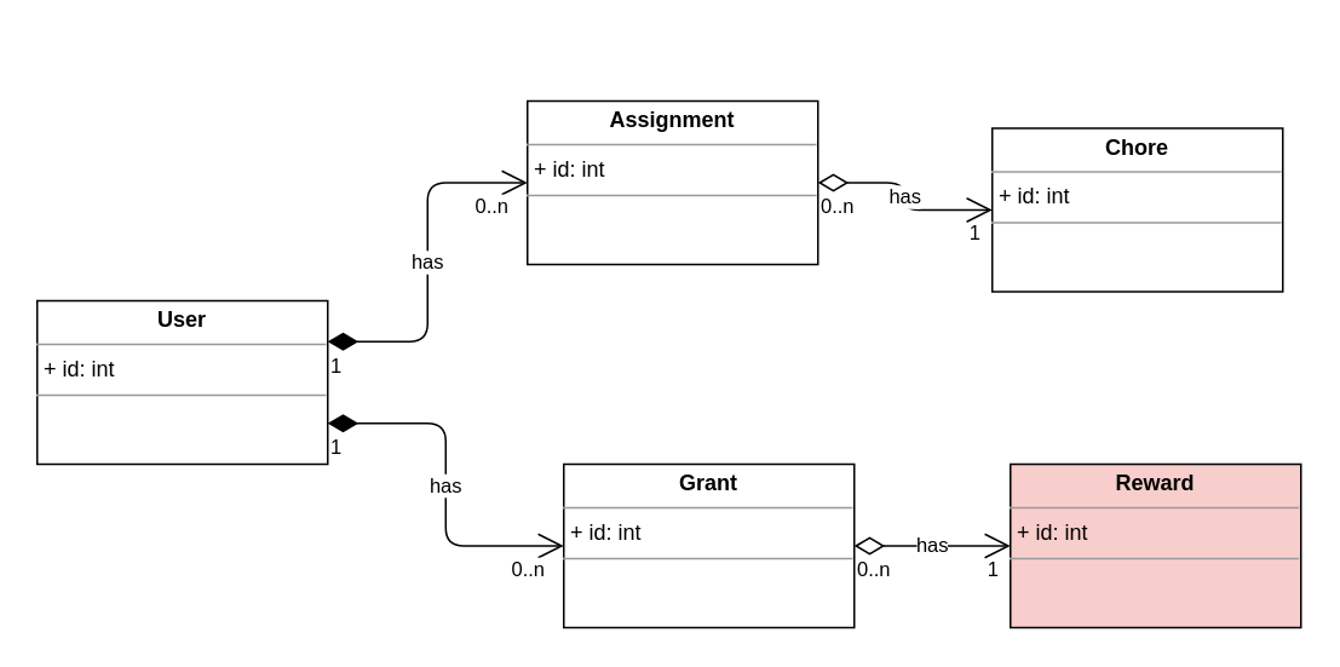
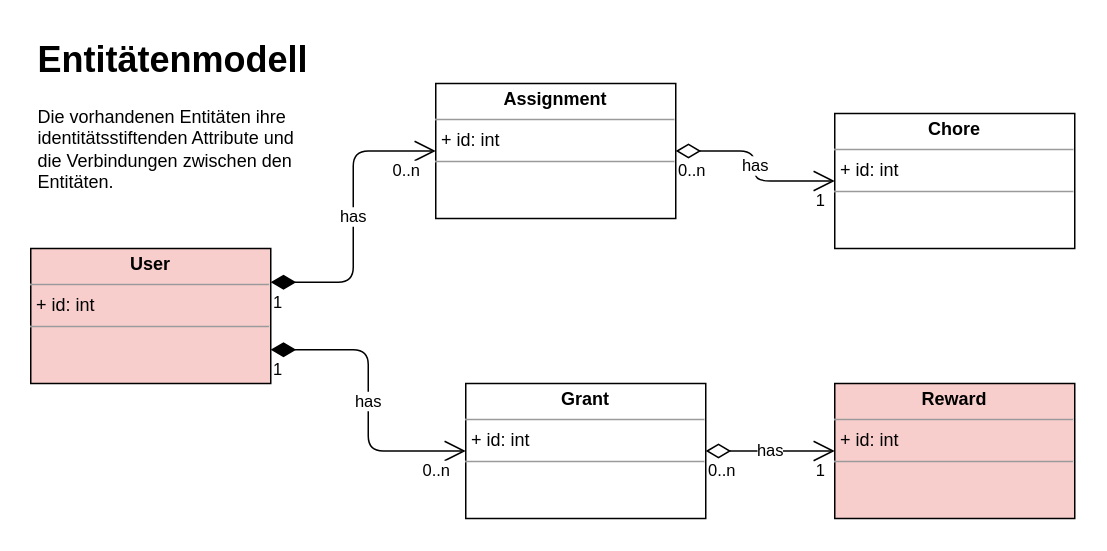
+ <mxCell id="5" value="&lt;h1&gt;Entitätenmodell&lt;/h1&gt;&lt;p&gt;Die vorhandenen Entitäten ihre identitätsstiftenden Attribute und die Verbindungen zwischen den Entitäten.&lt;/p&gt;" style="text;html=1;strokeColor=none;fillColor=none;spacing=5;spacingTop=-20;whiteSpace=wrap;overflow=hidden;rounded=0;" vertex="1" parent="1"><mxGeometry x="20" y="20" width="190" height="120" as="geometry" /></mxCell>
- <mxCell id="3" value="&lt;p style=&quot;margin: 0px ; margin-top: 4px ; text-align: center&quot;&gt;&lt;b&gt;Chore&lt;/b&gt;&lt;/p&gt;&lt;hr size=&quot;1&quot;&gt;&lt;p style=&quot;margin: 0px ; margin-left: 4px&quot;&gt;+ id: int&lt;/p&gt;&lt;hr size=&quot;1&quot;&gt;&lt;p style=&quot;margin: 0px ; margin-left: 4px&quot;&gt;&lt;br&gt;&lt;/p&gt;" style="verticalAlign=top;align=left;overflow=fill;fontSize=12;fontFamily=Helvetica;html=1;" vertex="1" parent="1"><mxGeometry x="546" y="70" width="160" height="90" as="geometry" /></mxCell>
+ <mxCell id="3" value="&lt;p style=&quot;margin: 0px ; margin-top: 4px ; text-align: center&quot;&gt;&lt;b&gt;Chore&lt;/b&gt;&lt;/p&gt;&lt;hr size=&quot;1&quot;&gt;&lt;p style=&quot;margin: 0px ; margin-left: 4px&quot;&gt;+ id: int&lt;/p&gt;&lt;hr size=&quot;1&quot;&gt;&lt;p style=&quot;margin: 0px ; margin-left: 4px&quot;&gt;&lt;br&gt;&lt;/p&gt;" style="verticalAlign=top;align=left;overflow=fill;fontSize=12;fontFamily=Helvetica;html=1;" vertex="1" parent="1"><mxGeometry x="556" y="75" width="160" height="90" as="geometry" /></mxCell>
- <mxCell id="2" value="&lt;p style=&quot;margin: 0px ; margin-top: 4px ; text-align: center&quot;&gt;&lt;b&gt;User&lt;/b&gt;&lt;/p&gt;&lt;hr size=&quot;1&quot;&gt;&lt;p style=&quot;margin: 0px ; margin-left: 4px&quot;&gt;+ id: int&lt;/p&gt;&lt;hr size=&quot;1&quot;&gt;&lt;p style=&quot;margin: 0px ; margin-left: 4px&quot;&gt;&lt;br&gt;&lt;/p&gt;" style="verticalAlign=top;align=left;overflow=fill;fontSize=12;fontFamily=Helvetica;html=1;" vertex="1" parent="1"><mxGeometry x="20" y="165" width="160" height="90" as="geometry" /></mxCell>
+ <mxCell id="2" value="&lt;p style=&quot;margin: 0px ; margin-top: 4px ; text-align: center&quot;&gt;&lt;b&gt;User&lt;/b&gt;&lt;/p&gt;&lt;hr size=&quot;1&quot;&gt;&lt;p style=&quot;margin: 0px ; margin-left: 4px&quot;&gt;+ id: int&lt;/p&gt;&lt;hr size=&quot;1&quot;&gt;&lt;p style=&quot;margin: 0px ; margin-left: 4px&quot;&gt;&lt;br&gt;&lt;/p&gt;" style="verticalAlign=top;align=left;overflow=fill;fontSize=12;fontFamily=Helvetica;html=1;fillColor=#f8cecc;" vertex="1" parent="1"><mxGeometry x="20" y="165" width="160" height="90" as="geometry" /></mxCell>
